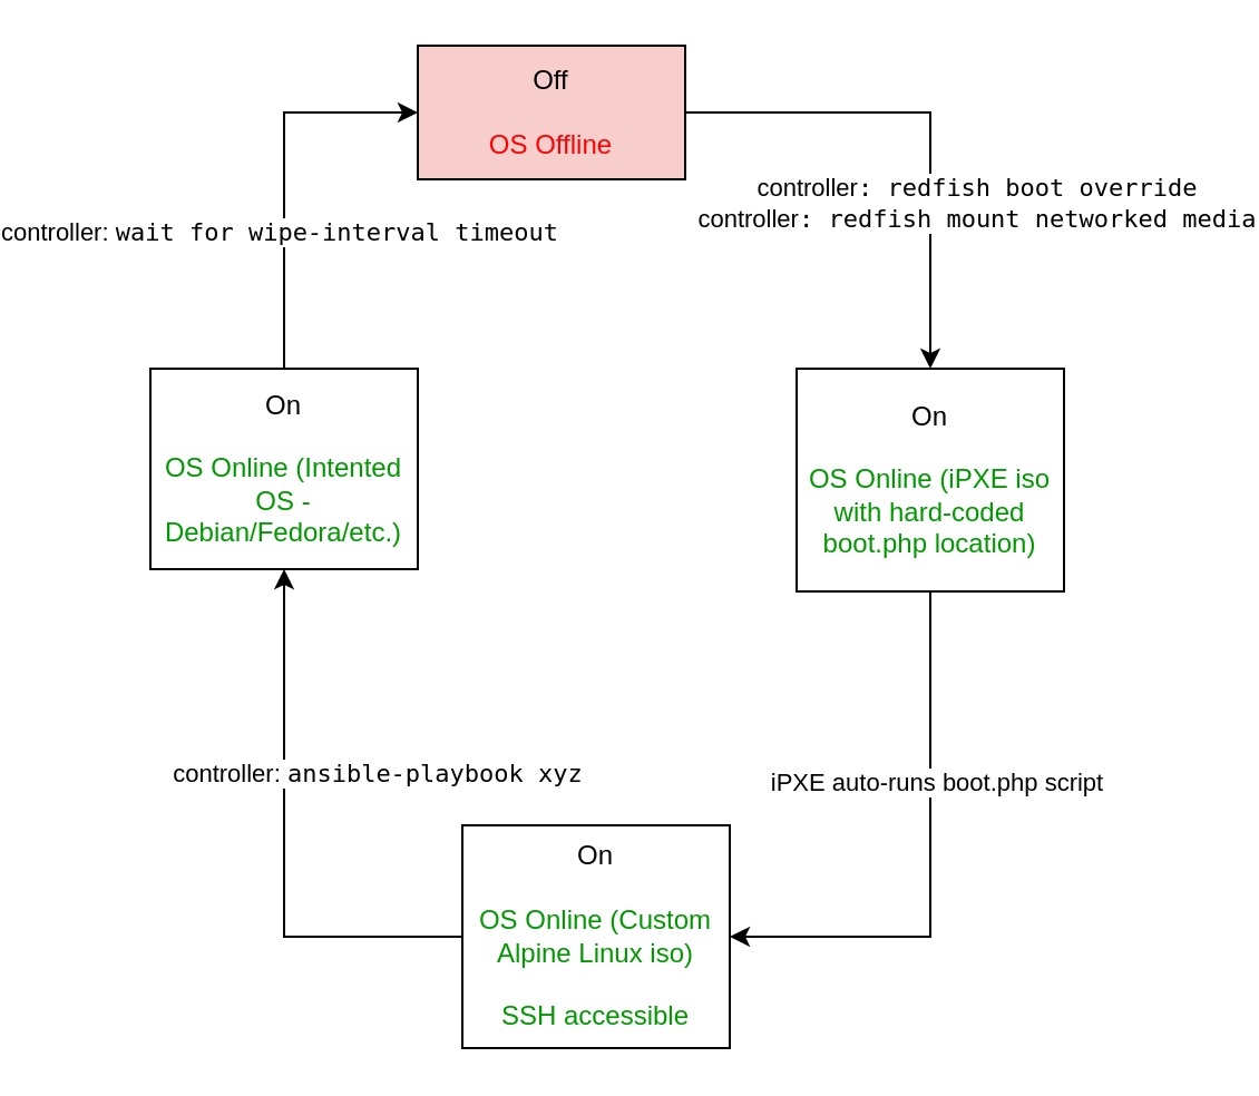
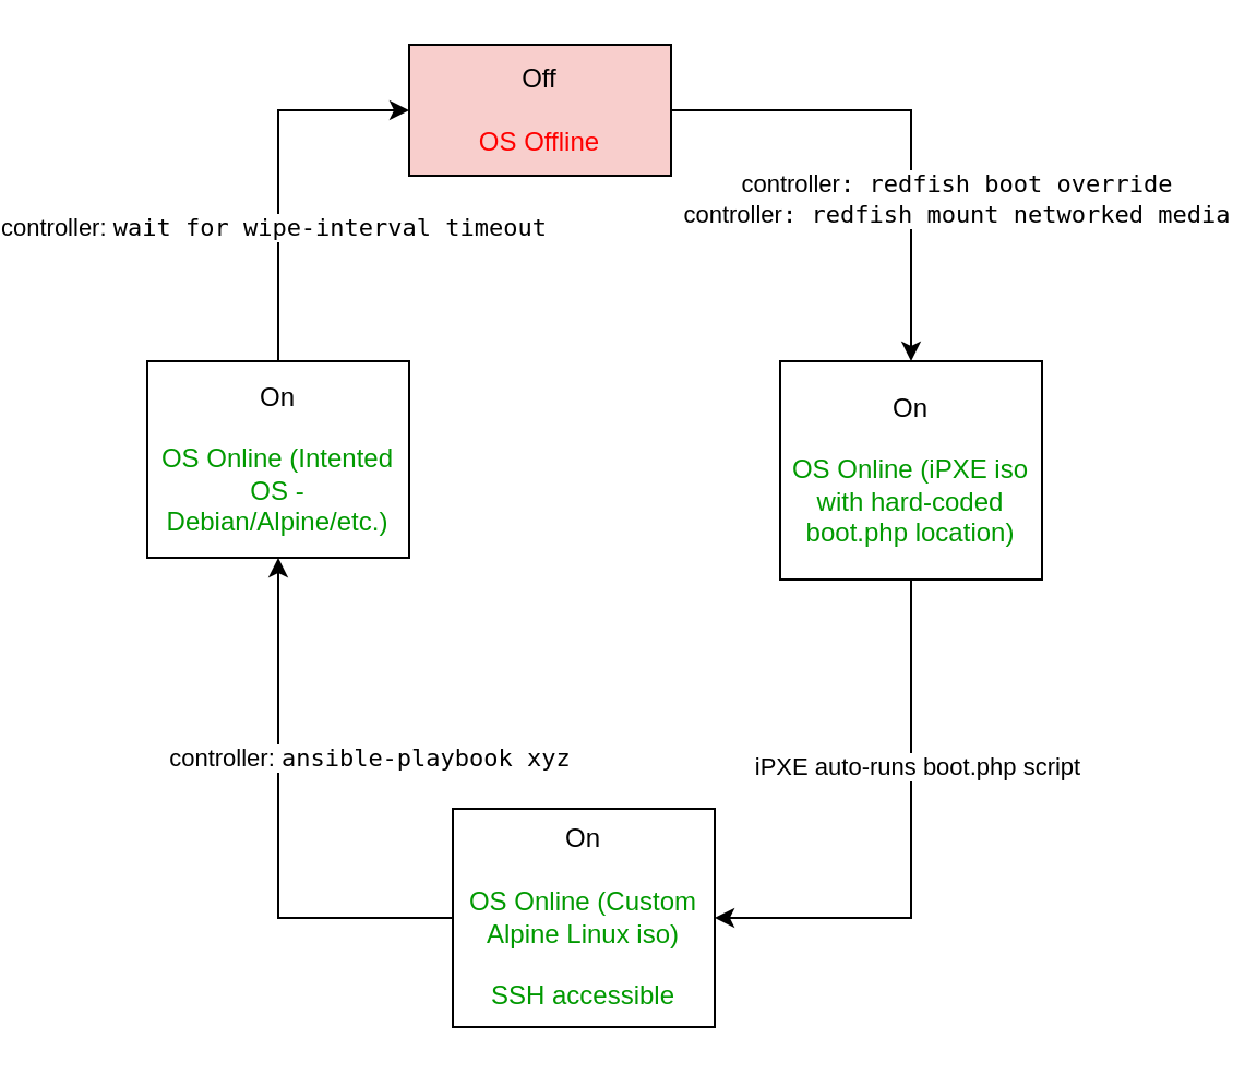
- <mxCell id="13" value="&lt;div&gt;On&lt;/div&gt;&lt;div&gt;&lt;br&gt;&lt;/div&gt;&lt;div&gt;&lt;span style=&quot;color: rgb(0, 153, 0);&quot;&gt;OS Online (Intented OS - Debian/Fedora/etc.)&lt;/span&gt;&lt;/div&gt;" style="whiteSpace=wrap;html=1;" parent="1" vertex="1"><mxGeometry x="20" y="165" width="120" height="90" as="geometry" /></mxCell>
+ <mxCell id="13" value="&lt;div&gt;On&lt;/div&gt;&lt;div&gt;&lt;br&gt;&lt;/div&gt;&lt;div&gt;&lt;span style=&quot;color: rgb(0, 153, 0);&quot;&gt;OS Online (Intented OS - Debian/Alpine/etc.)&lt;/span&gt;&lt;/div&gt;" style="whiteSpace=wrap;html=1;" parent="1" vertex="1"><mxGeometry x="20" y="165" width="120" height="90" as="geometry" /></mxCell>
